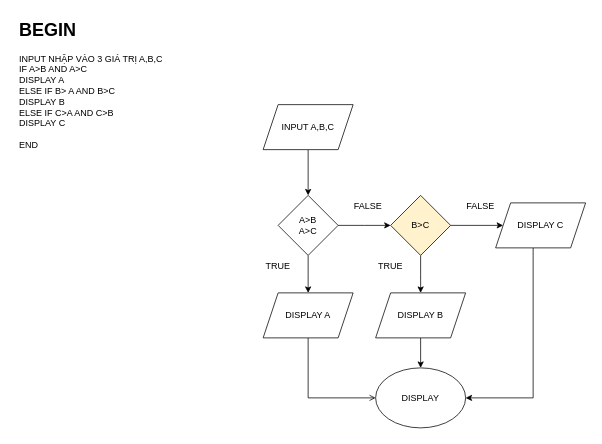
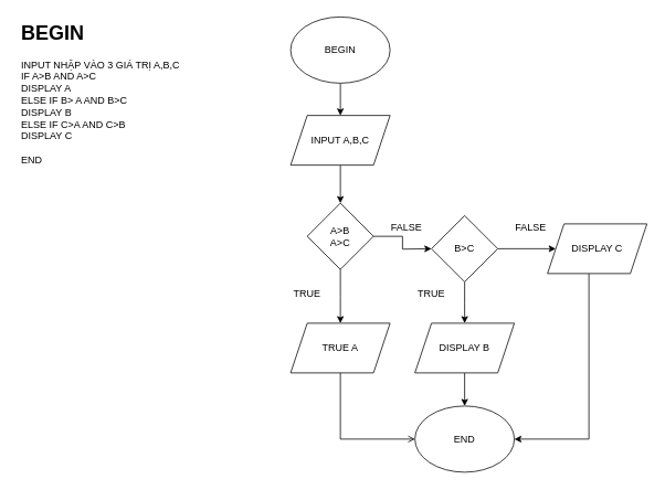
+ <mxCell id="4" value="BEGIN" style="ellipse;whiteSpace=wrap;html=1;" vertex="1" parent="1"><mxGeometry x="350" y="20" width="120" height="80" as="geometry" /></mxCell>
+ <mxCell id="3" style="edgeStyle=orthogonalEdgeStyle;rounded=0;orthogonalLoop=1;jettySize=auto;html=1;exitX=0.5;exitY=1;exitDx=0;exitDy=0;entryX=0.5;entryY=0;entryDx=0;entryDy=0;" edge="1" parent="1" source="4" target="6"><mxGeometry relative="1" as="geometry" /></mxCell>
- <mxCell id="9" value="A&amp;gt;B&lt;br&gt;A&amp;gt;C" style="rhombus;whiteSpace=wrap;html=1;" vertex="1" parent="1"><mxGeometry x="370" y="260" width="80" height="80" as="geometry" /></mxCell>
+ <mxCell id="9" value="A&amp;gt;B&lt;br&gt;A&amp;gt;C" style="rhombus;whiteSpace=wrap;html=1;" vertex="1" parent="1"><mxGeometry x="370" y="245" width="80" height="80" as="geometry" /></mxCell>
- <mxCell id="14" value="B&amp;gt;C" style="rhombus;whiteSpace=wrap;html=1;fillColor=#fff2cc;" vertex="1" parent="1"><mxGeometry x="520" y="260" width="80" height="80" as="geometry" /></mxCell>
+ <mxCell id="14" value="B&amp;gt;C" style="rhombus;whiteSpace=wrap;html=1;" vertex="1" parent="1"><mxGeometry x="520" y="260" width="80" height="80" as="geometry" /></mxCell>
- <mxCell id="11" value="DISPLAY A" style="shape=parallelogram;perimeter=parallelogramPerimeter;whiteSpace=wrap;html=1;fixedSize=1;" vertex="1" parent="1"><mxGeometry x="350" y="390" width="120" height="60" as="geometry" /></mxCell>
+ <mxCell id="11" value="TRUE A" style="shape=parallelogram;perimeter=parallelogramPerimeter;whiteSpace=wrap;html=1;fixedSize=1;" vertex="1" parent="1"><mxGeometry x="350" y="390" width="120" height="60" as="geometry" /></mxCell>
- <mxCell id="23" value="DISPLAY" style="ellipse;whiteSpace=wrap;html=1;" vertex="1" parent="1"><mxGeometry x="500" y="490" width="120" height="80" as="geometry" /></mxCell>
+ <mxCell id="23" value="END" style="ellipse;whiteSpace=wrap;html=1;" vertex="1" parent="1"><mxGeometry x="500" y="490" width="120" height="80" as="geometry" /></mxCell>
